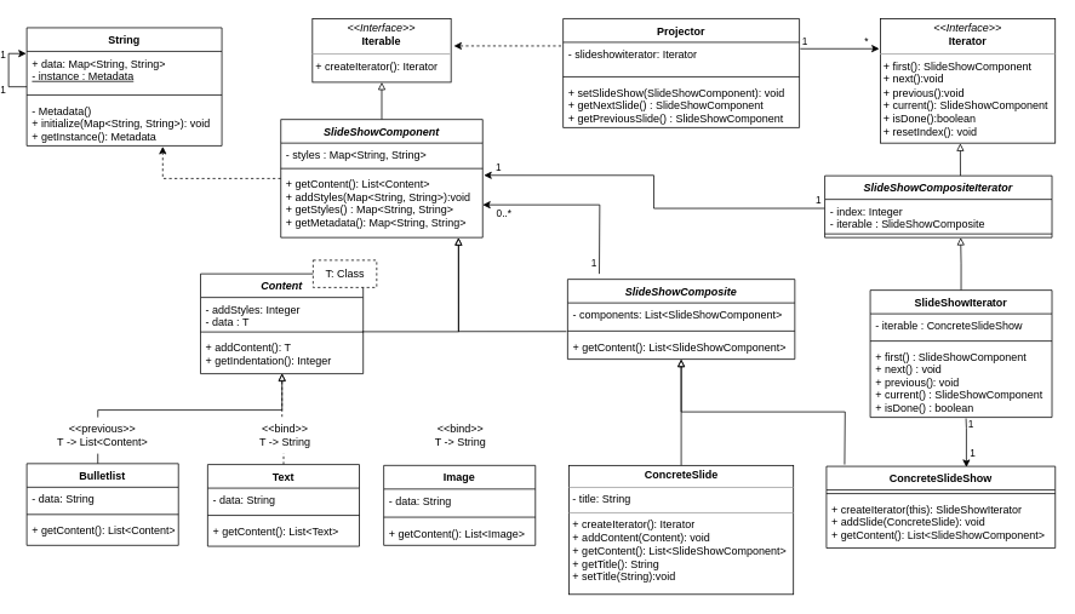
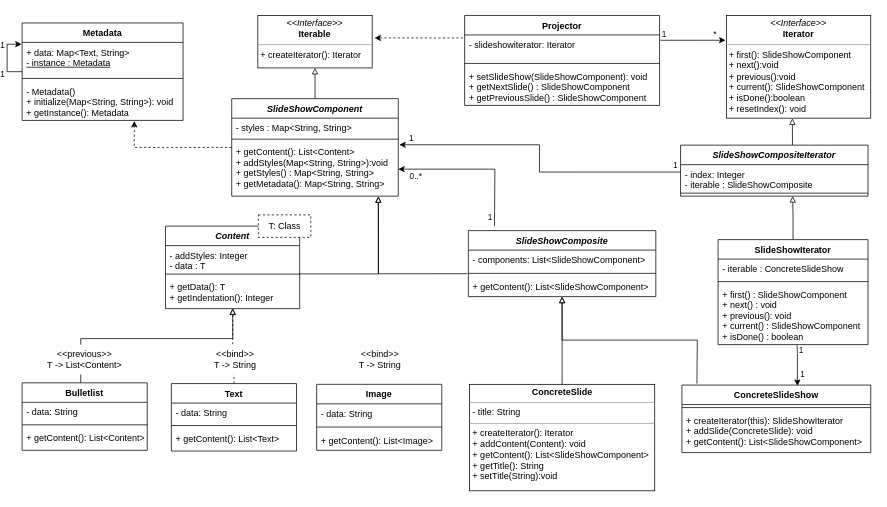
- <mxCell id="8" value="String" style="swimlane;fontStyle=1;align=center;verticalAlign=top;childLayout=stackLayout;horizontal=1;startSize=26;horizontalStack=0;resizeParent=1;resizeParentMax=0;resizeLast=0;collapsible=1;marginBottom=0;" parent="1" vertex="1"><mxGeometry x="20" y="30" width="214.68" height="130" as="geometry" /></mxCell>
+ <mxCell id="8" value="Metadata" style="swimlane;fontStyle=1;align=center;verticalAlign=top;childLayout=stackLayout;horizontal=1;startSize=26;horizontalStack=0;resizeParent=1;resizeParentMax=0;resizeLast=0;collapsible=1;marginBottom=0;" parent="1" vertex="1"><mxGeometry x="20" y="30" width="214.68" height="130" as="geometry" /></mxCell>
- <mxCell id="9" value="+ data: Map&amp;lt;String, String&amp;gt;&lt;br&gt;&lt;u&gt;- instance : Metadata&lt;/u&gt;" style="text;strokeColor=none;fillColor=none;align=left;verticalAlign=top;spacingLeft=4;spacingRight=4;overflow=hidden;rotatable=0;points=[[0,0.5],[1,0.5]];portConstraint=eastwest;html=1;" parent="8" vertex="1"><mxGeometry y="26" width="214.68" height="44" as="geometry" /></mxCell>
+ <mxCell id="9" value="+ data: Map&amp;lt;Text, String&amp;gt;&lt;br&gt;&lt;u&gt;- instance : Metadata&lt;/u&gt;" style="text;strokeColor=none;fillColor=none;align=left;verticalAlign=top;spacingLeft=4;spacingRight=4;overflow=hidden;rotatable=0;points=[[0,0.5],[1,0.5]];portConstraint=eastwest;html=1;" parent="8" vertex="1"><mxGeometry y="26" width="214.68" height="44" as="geometry" /></mxCell>
- <mxCell id="33" value="+ addContent(): T&#10;+ getIndentation(): Integer" style="text;strokeColor=none;fillColor=none;align=left;verticalAlign=top;spacingLeft=4;spacingRight=4;overflow=hidden;rotatable=0;points=[[0,0.5],[1,0.5]];portConstraint=eastwest;" parent="30" vertex="1"><mxGeometry y="68" width="178.99" height="42" as="geometry" /></mxCell>
+ <mxCell id="33" value="+ getData(): T&#10;+ getIndentation(): Integer" style="text;strokeColor=none;fillColor=none;align=left;verticalAlign=top;spacingLeft=4;spacingRight=4;overflow=hidden;rotatable=0;points=[[0,0.5],[1,0.5]];portConstraint=eastwest;" parent="30" vertex="1"><mxGeometry y="68" width="178.99" height="42" as="geometry" /></mxCell>
